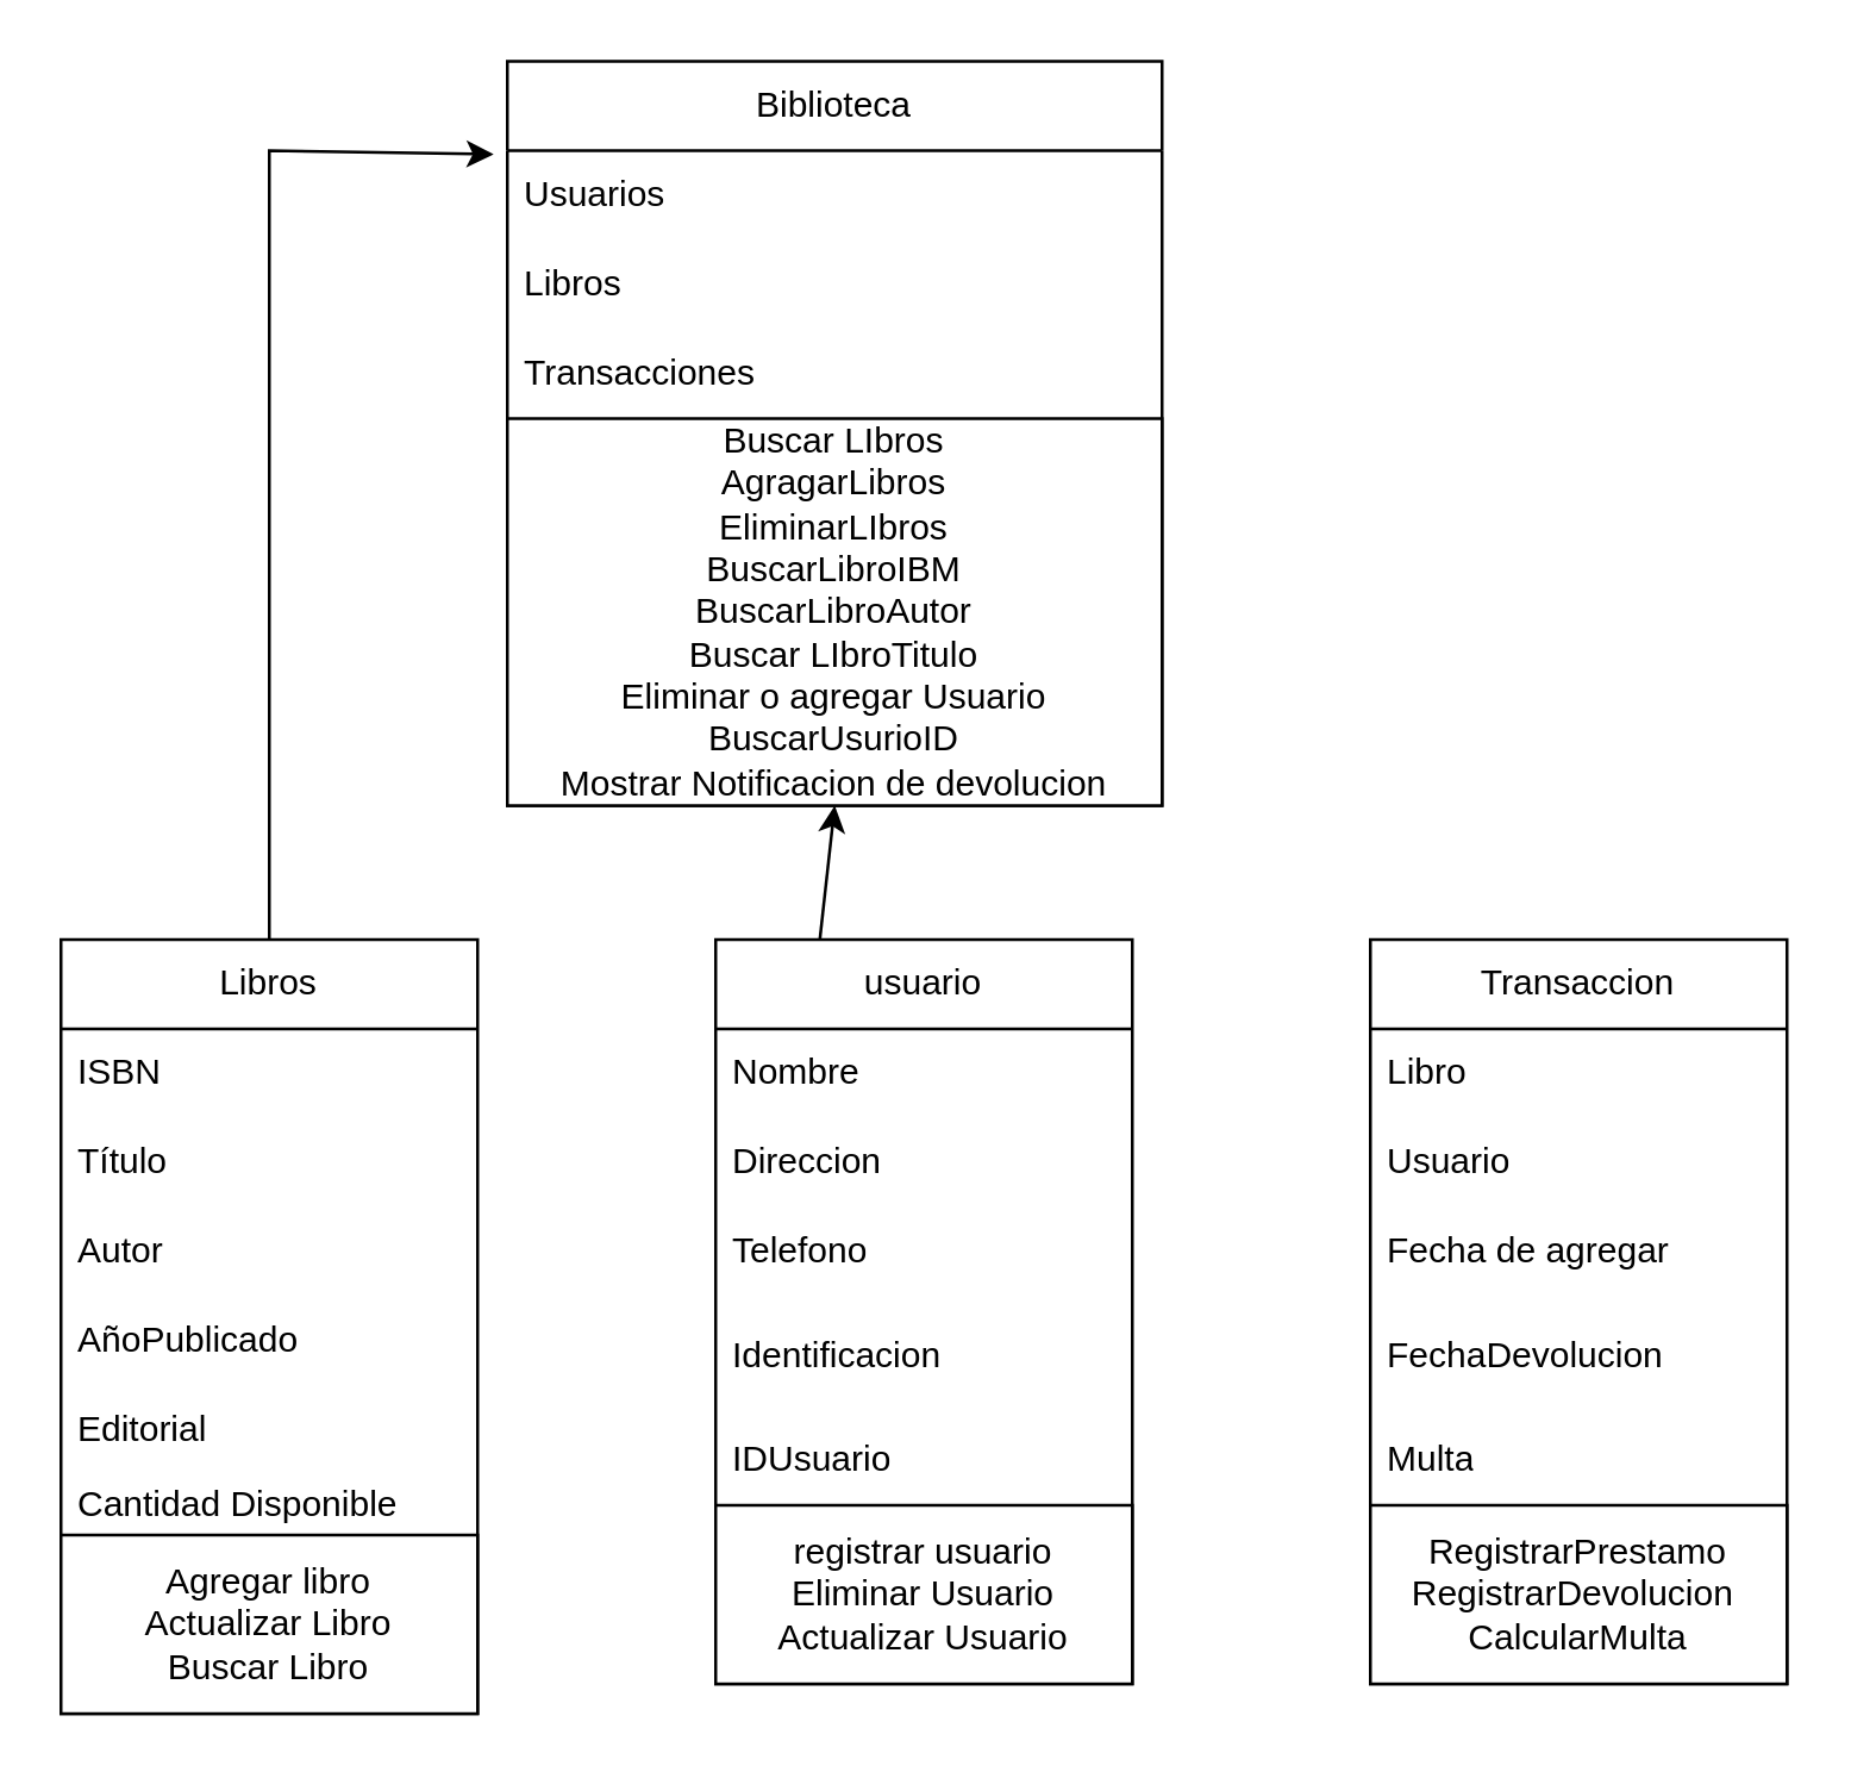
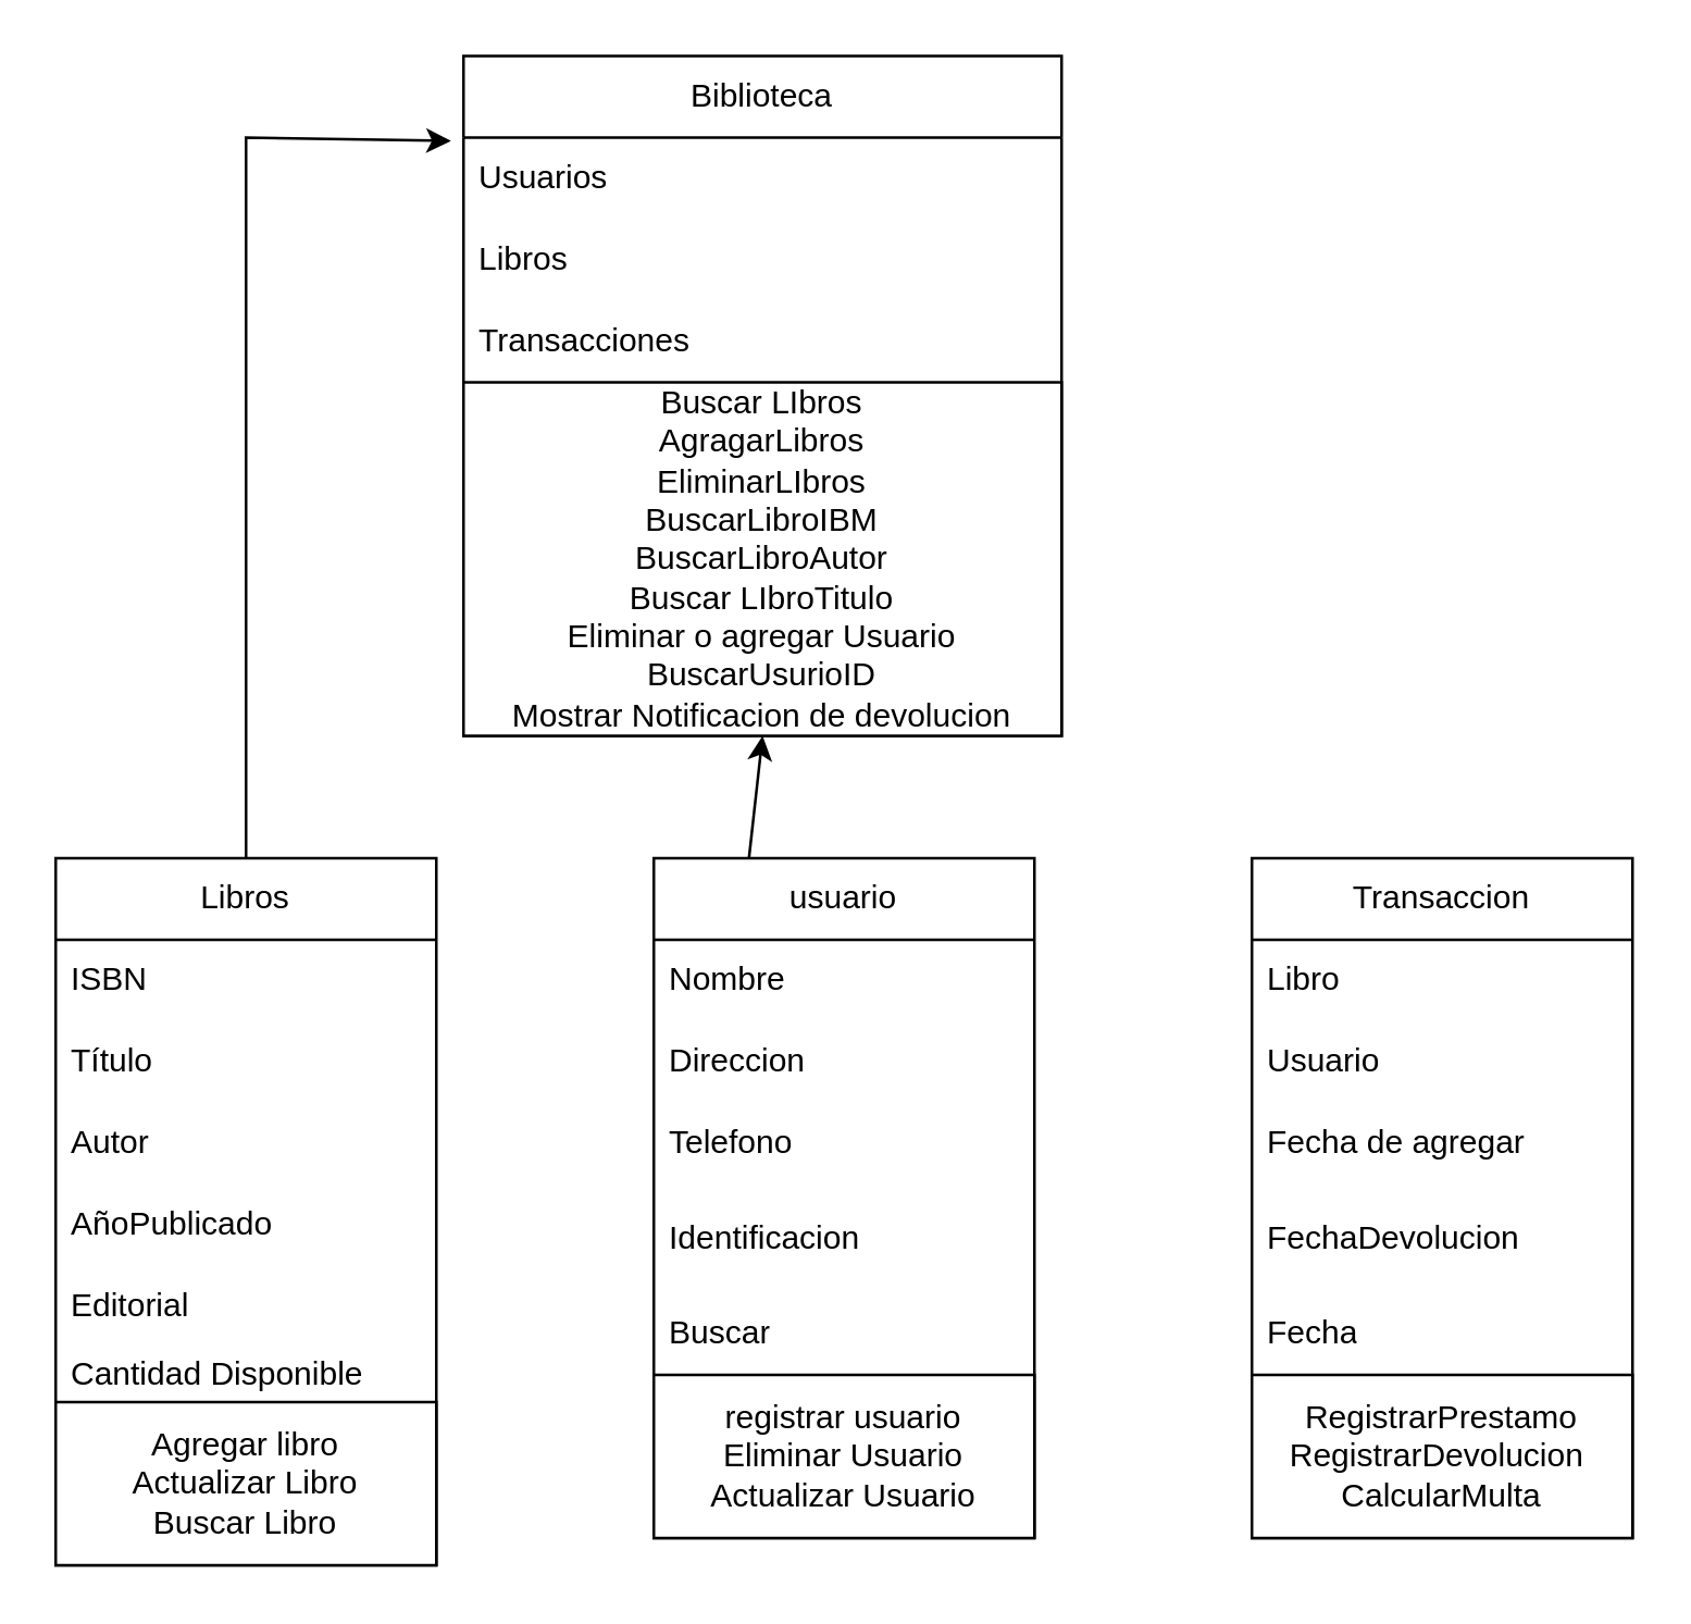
- <mxCell id="20" value="IDUsuario" style="text;strokeColor=none;fillColor=none;align=left;verticalAlign=middle;spacingLeft=4;spacingRight=4;overflow=hidden;points=[[0,0.5],[1,0.5]];portConstraint=eastwest;rotatable=0;whiteSpace=wrap;html=1;" vertex="1" parent="15"><mxGeometry y="160" width="140" height="30" as="geometry" /></mxCell>
+ <mxCell id="20" value="Buscar" style="text;strokeColor=none;fillColor=none;align=left;verticalAlign=middle;spacingLeft=4;spacingRight=4;overflow=hidden;points=[[0,0.5],[1,0.5]];portConstraint=eastwest;rotatable=0;whiteSpace=wrap;html=1;" vertex="1" parent="15"><mxGeometry y="160" width="140" height="30" as="geometry" /></mxCell>
- <mxCell id="27" value="Multa" style="text;strokeColor=none;fillColor=none;align=left;verticalAlign=middle;spacingLeft=4;spacingRight=4;overflow=hidden;points=[[0,0.5],[1,0.5]];portConstraint=eastwest;rotatable=0;whiteSpace=wrap;html=1;" vertex="1" parent="22"><mxGeometry y="160" width="140" height="30" as="geometry" /></mxCell>
+ <mxCell id="27" value="Fecha" style="text;strokeColor=none;fillColor=none;align=left;verticalAlign=middle;spacingLeft=4;spacingRight=4;overflow=hidden;points=[[0,0.5],[1,0.5]];portConstraint=eastwest;rotatable=0;whiteSpace=wrap;html=1;" vertex="1" parent="22"><mxGeometry y="160" width="140" height="30" as="geometry" /></mxCell>
